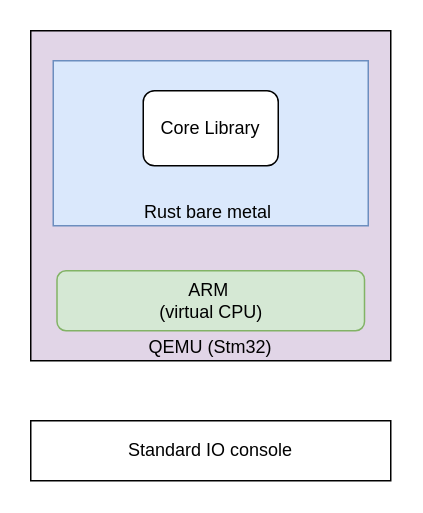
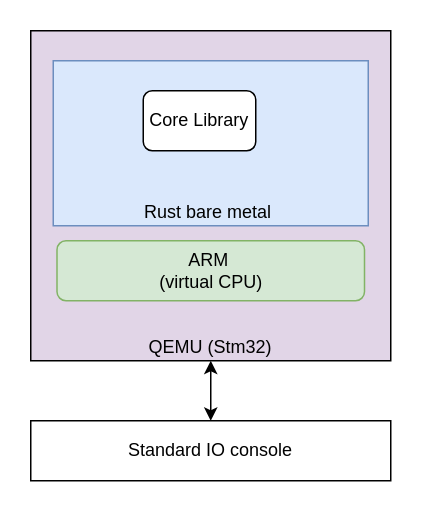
- <mxCell id="6" value="Core Library" style="rounded=1;whiteSpace=wrap;html=1;" parent="1" vertex="1"><mxGeometry x="95" y="60" width="90" height="50" as="geometry" /></mxCell>
+ <mxCell id="6" value="Core Library" style="rounded=1;whiteSpace=wrap;html=1;" parent="1" vertex="1"><mxGeometry x="95" y="60" width="75" height="40" as="geometry" /></mxCell>
- <mxCell id="7" value="ARM&amp;nbsp;&lt;br&gt;(virtual CPU)" style="rounded=1;whiteSpace=wrap;html=1;fillColor=#d5e8d4;strokeColor=#82b366;" vertex="1" parent="1"><mxGeometry x="37.5" y="180" width="205" height="40" as="geometry" /></mxCell>
+ <mxCell id="7" value="ARM&amp;nbsp;&lt;br&gt;(virtual CPU)" style="rounded=1;whiteSpace=wrap;html=1;fillColor=#d5e8d4;strokeColor=#82b366;" vertex="1" parent="1"><mxGeometry x="37.5" y="160" width="205" height="40" as="geometry" /></mxCell>
+ <mxCell id="5" value="" style="endArrow=classic;startArrow=classic;html=1;rounded=0;exitX=0.5;exitY=0;exitDx=0;exitDy=0;entryX=0.5;entryY=1;entryDx=0;entryDy=0;" parent="1" source="4" target="2" edge="1"><mxGeometry width="50" height="50" relative="1" as="geometry"><mxPoint x="450" y="320" as="sourcePoint" /><mxPoint x="140" y="330" as="targetPoint" /></mxGeometry></mxCell>
